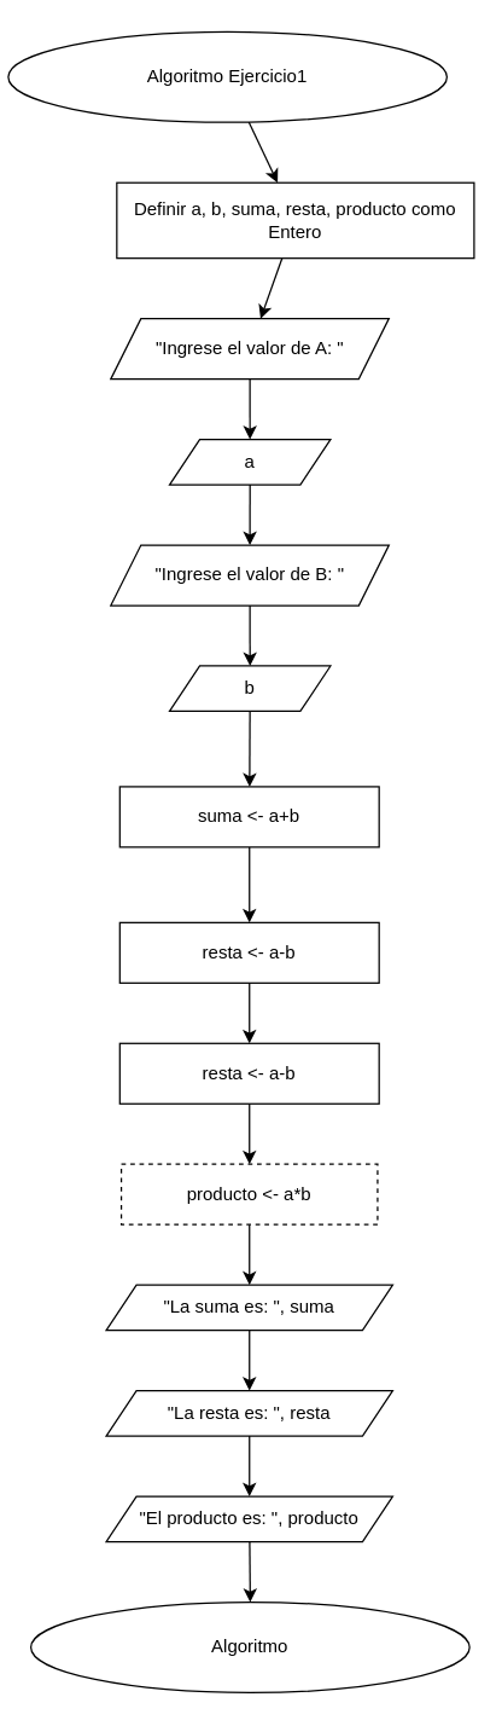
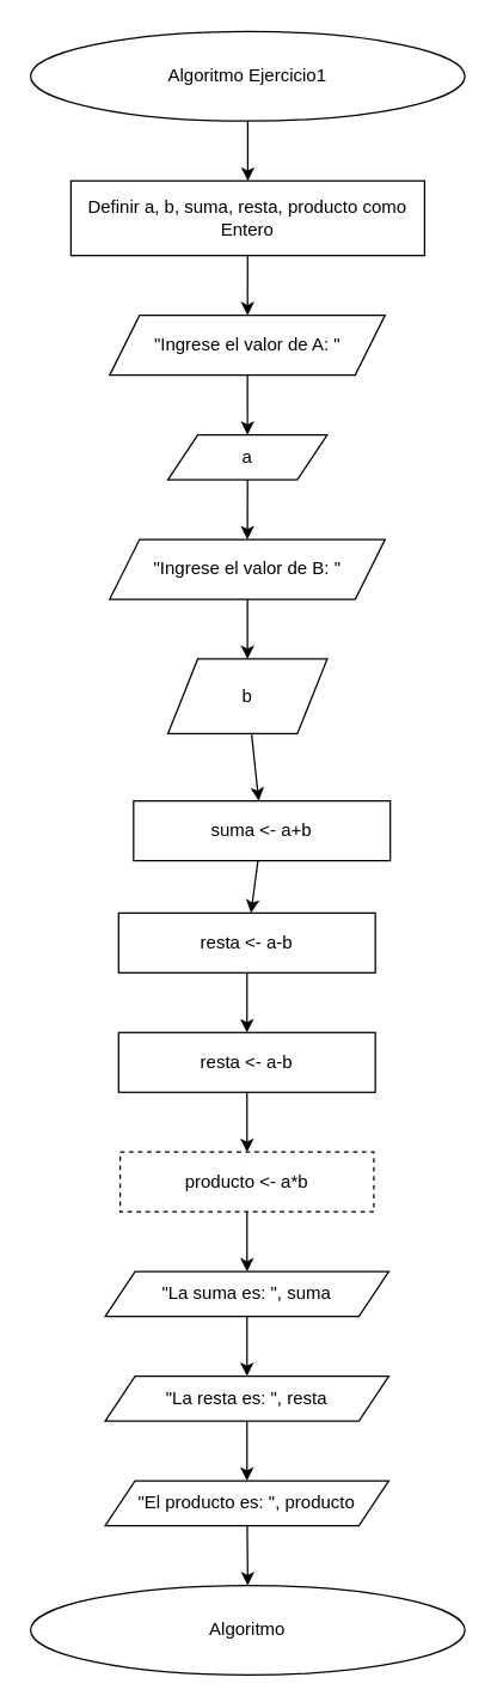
- <mxCell id="3" value="Algoritmo Ejercicio1" style="ellipse;whiteSpace=wrap;html=1;" parent="1" vertex="1"><mxGeometry x="5" y="20" width="291" height="60" as="geometry" /></mxCell>
+ <mxCell id="3" value="Algoritmo Ejercicio1" style="ellipse;whiteSpace=wrap;html=1;" parent="1" vertex="1"><mxGeometry x="20" y="20" width="291" height="60" as="geometry" /></mxCell>
- <mxCell id="5" value="Definir a, b, suma, resta, producto como Entero" style="whiteSpace=wrap;html=1;" parent="1" vertex="1"><mxGeometry x="77.01" y="120" width="237" height="50" as="geometry" /></mxCell>
+ <mxCell id="5" value="Definir a, b, suma, resta, producto como Entero" style="whiteSpace=wrap;html=1;" parent="1" vertex="1"><mxGeometry x="47.01" y="120" width="237" height="50" as="geometry" /></mxCell>
- <mxCell id="13" value="b" style="shape=parallelogram;perimeter=parallelogramPerimeter;whiteSpace=wrap;html=1;fixedSize=1;" parent="1" vertex="1"><mxGeometry x="112" y="440" width="106.75" height="30" as="geometry" /></mxCell>
+ <mxCell id="13" value="b" style="shape=parallelogram;perimeter=parallelogramPerimeter;whiteSpace=wrap;html=1;fixedSize=1;" parent="1" vertex="1"><mxGeometry x="112" y="440" width="106.75" height="50" as="geometry" /></mxCell>
- <mxCell id="15" value="suma &amp;lt;- a+b" style="whiteSpace=wrap;html=1;" parent="1" vertex="1"><mxGeometry x="79" y="520" width="172" height="40" as="geometry" /></mxCell>
+ <mxCell id="15" value="suma &amp;lt;- a+b" style="whiteSpace=wrap;html=1;" parent="1" vertex="1"><mxGeometry x="89" y="535" width="172" height="40" as="geometry" /></mxCell>
